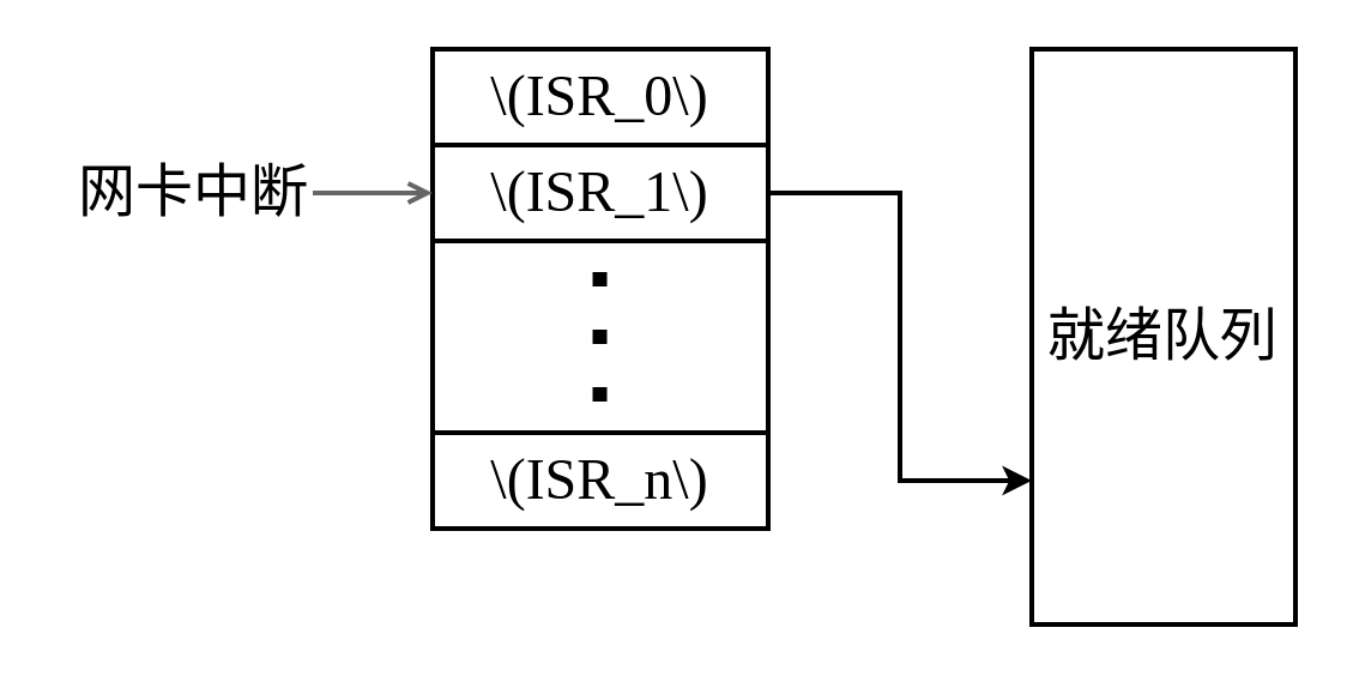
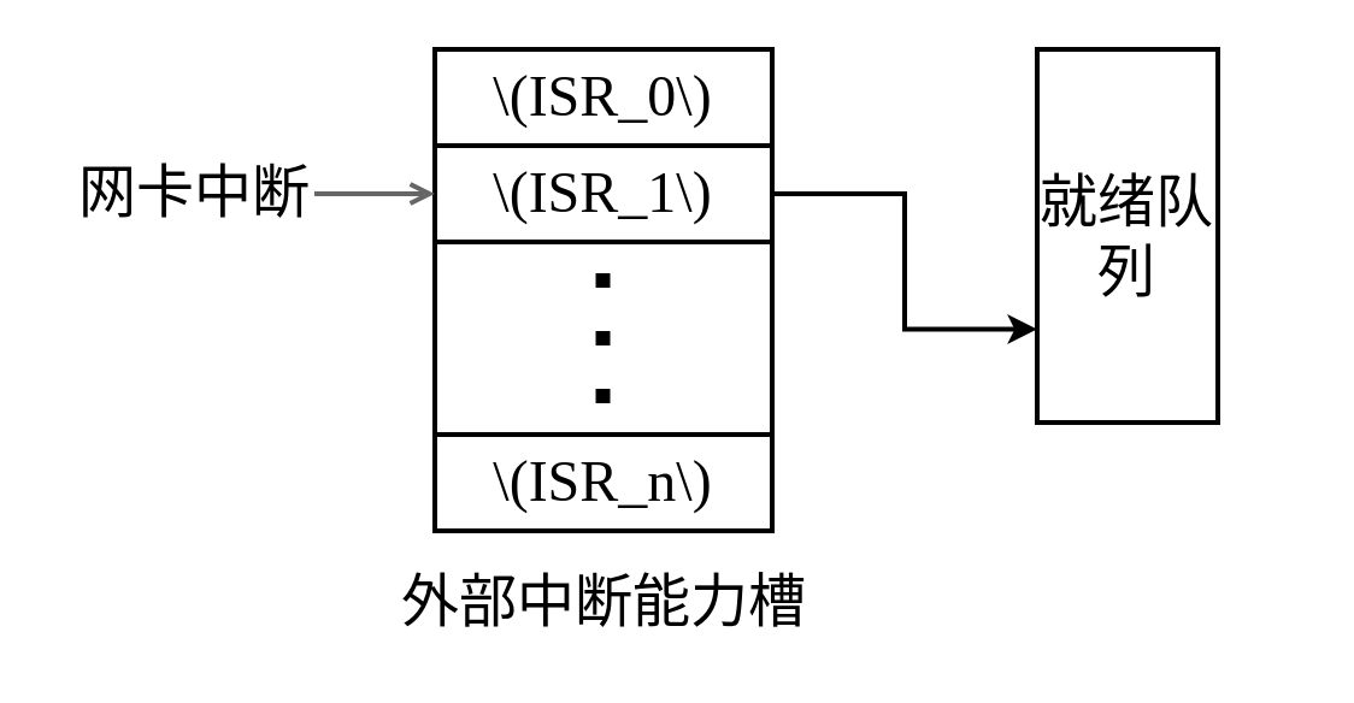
- <mxCell id="9" value="&lt;font style=&quot;font-size: 24px;&quot; face=&quot;宋体&quot;&gt;就绪队列&lt;/font&gt;" style="rounded=0;whiteSpace=wrap;html=1;strokeWidth=2;" vertex="1" parent="1"><mxGeometry x="430" y="20" width="110" height="240" as="geometry" /></mxCell>
+ <mxCell id="9" value="&lt;font style=&quot;font-size: 24px;&quot; face=&quot;宋体&quot;&gt;就绪队列&lt;/font&gt;" style="rounded=0;whiteSpace=wrap;html=1;strokeWidth=2;" vertex="1" parent="1"><mxGeometry x="430" y="20" width="75" height="155" as="geometry" /></mxCell>
+ <mxCell id="13" value="&lt;font style=&quot;font-size: 24px;&quot; face=&quot;宋体&quot;&gt;外部中断&lt;/font&gt;&lt;span style=&quot;font-size: 24px; font-family: 宋体; background-color: transparent; color: light-dark(rgb(0, 0, 0), rgb(255, 255, 255));&quot;&gt;能力槽&lt;/span&gt;" style="text;html=1;align=center;verticalAlign=middle;resizable=0;points=[];autosize=1;strokeColor=none;fillColor=none;" vertex="1" parent="1"><mxGeometry x="155" y="230" width="190" height="40" as="geometry" /></mxCell>
